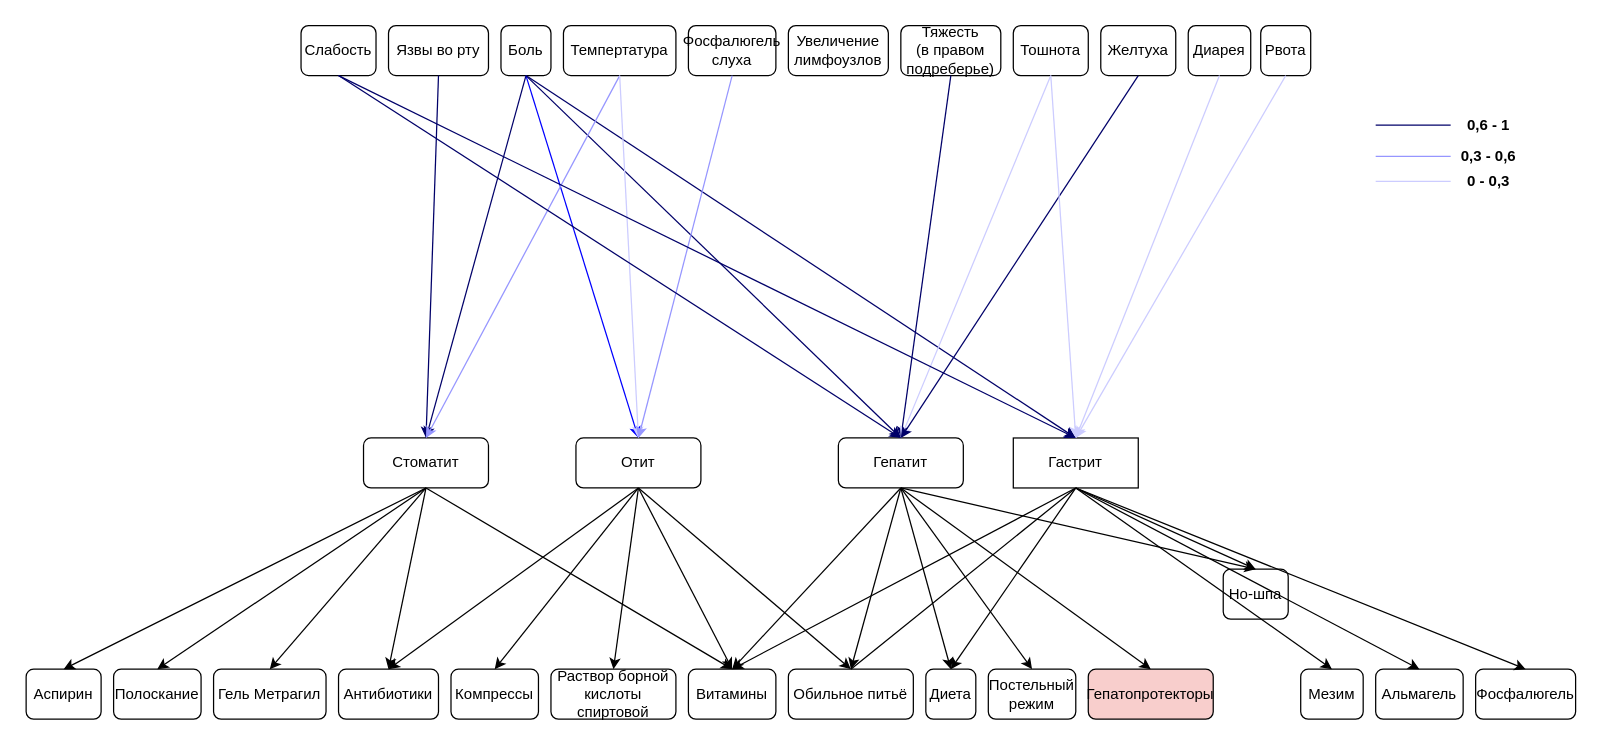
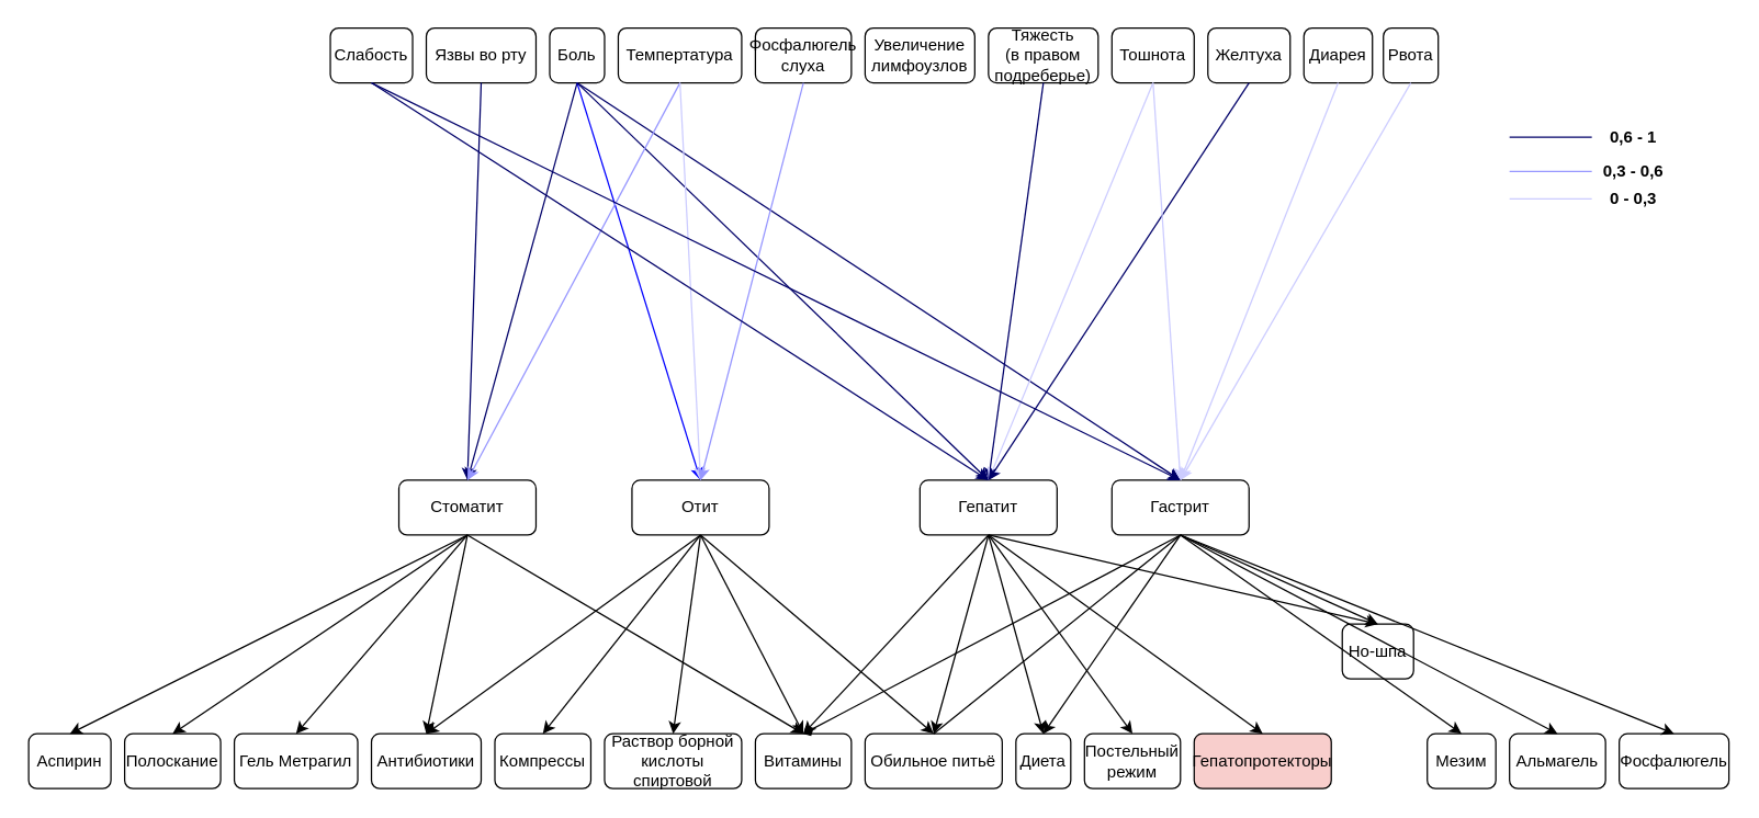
- <mxCell id="16" value="Гастрит" style="whiteSpace=wrap;html=1;rounded=0;" parent="1" vertex="1"><mxGeometry x="810" y="350" width="100" height="40" as="geometry" /></mxCell>
+ <mxCell id="16" value="Гастрит" style="rounded=1;whiteSpace=wrap;html=1;" parent="1" vertex="1"><mxGeometry x="810" y="350" width="100" height="40" as="geometry" /></mxCell>
- <mxCell id="64" value="" style="endArrow=classic;html=1;rounded=0;exitX=0.5;exitY=1;exitDx=0;exitDy=0;entryX=0.5;entryY=0;entryDx=0;entryDy=0;" parent="1" source="16" target="37" edge="1"><mxGeometry width="50" height="50" relative="1" as="geometry"><mxPoint x="590" y="610" as="sourcePoint" /><mxPoint x="640" y="560" as="targetPoint" /></mxGeometry></mxCell>
+ <mxCell id="64" value="" style="endArrow=diamond;html=1;rounded=0;exitX=0.5;exitY=1;exitDx=0;exitDy=0;entryX=0.5;entryY=0;entryDx=0;entryDy=0;" parent="1" source="16" target="37" edge="1"><mxGeometry width="50" height="50" relative="1" as="geometry"><mxPoint x="590" y="610" as="sourcePoint" /><mxPoint x="640" y="560" as="targetPoint" /></mxGeometry></mxCell>
